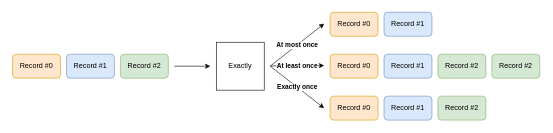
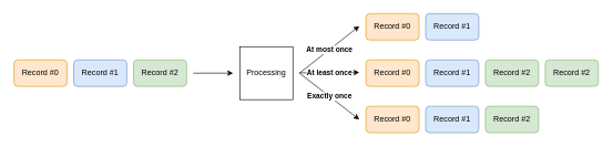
- <mxCell id="6" value="Exactly" style="rounded=0;whiteSpace=wrap;html=1;" vertex="1" parent="1"><mxGeometry x="360" y="70" width="80" height="80" as="geometry" /></mxCell>
+ <mxCell id="6" value="Processing" style="rounded=0;whiteSpace=wrap;html=1;" vertex="1" parent="1"><mxGeometry x="360" y="70" width="80" height="80" as="geometry" /></mxCell>
